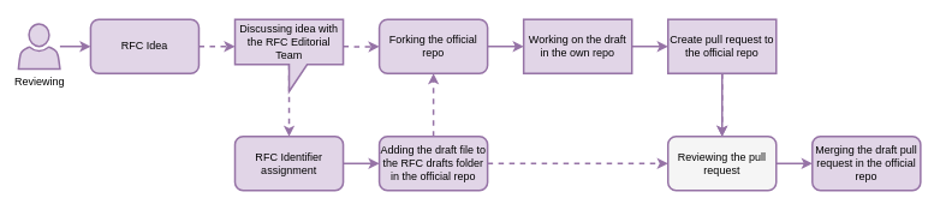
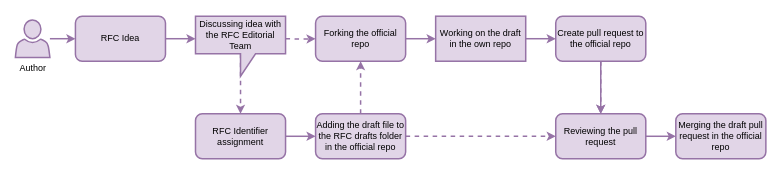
- <mxCell id="2" style="edgeStyle=orthogonalEdgeStyle;rounded=0;orthogonalLoop=1;jettySize=auto;html=1;noEdgeStyle=1;orthogonal=1;fillColor=#e1d5e7;strokeColor=#9673a6;strokeWidth=2;fontColor=#050505;dashed=1;" parent="1" source="3" target="8" edge="1"><mxGeometry relative="1" as="geometry" /></mxCell>
+ <mxCell id="2" style="edgeStyle=orthogonalEdgeStyle;rounded=0;orthogonalLoop=1;jettySize=auto;html=1;noEdgeStyle=1;orthogonal=1;fillColor=#e1d5e7;strokeColor=#9673a6;strokeWidth=2;fontColor=#050505;" parent="1" source="3" target="8" edge="1"><mxGeometry relative="1" as="geometry" /></mxCell>
- <mxCell id="20" value="Create pull request to the official repo" style="whiteSpace=wrap;html=1;strokeColor=#9673a6;fillColor=#e1d5e7;strokeWidth=2;rounded=0;" parent="1" vertex="1"><mxGeometry x="740" y="21" width="120" height="60" as="geometry" /></mxCell>
+ <mxCell id="20" value="Create pull request to the official repo" style="rounded=1;whiteSpace=wrap;html=1;strokeColor=#9673a6;fillColor=#e1d5e7;strokeWidth=2;" parent="1" vertex="1"><mxGeometry x="740" y="21" width="120" height="60" as="geometry" /></mxCell>
- <mxCell id="5" value="Reviewing" style="pointerEvents=1;shadow=0;dashed=0;html=1;strokeColor=#9673a6;fillColor=#e1d5e7;labelPosition=center;verticalLabelPosition=bottom;verticalAlign=top;outlineConnect=0;align=center;shape=mxgraph.office.users.user;strokeWidth=2;" parent="1" vertex="1"><mxGeometry x="20" y="25.998" width="46" height="50" as="geometry" /></mxCell>
+ <mxCell id="5" value="Author" style="pointerEvents=1;shadow=0;dashed=0;html=1;strokeColor=#9673a6;fillColor=#e1d5e7;labelPosition=center;verticalLabelPosition=bottom;verticalAlign=top;outlineConnect=0;align=center;shape=mxgraph.office.users.user;strokeWidth=2;" parent="1" vertex="1"><mxGeometry x="20" y="25.998" width="46" height="50" as="geometry" /></mxCell>
- <mxCell id="22" value="Reviewing the pull request" style="rounded=1;whiteSpace=wrap;html=1;strokeColor=#9673a6;fillColor=#f5f5f5;strokeWidth=2;" parent="1" vertex="1"><mxGeometry x="740" y="151" width="120" height="60" as="geometry" /></mxCell>
+ <mxCell id="22" value="Reviewing the pull request" style="rounded=1;whiteSpace=wrap;html=1;strokeColor=#9673a6;fillColor=#e1d5e7;strokeWidth=2;" parent="1" vertex="1"><mxGeometry x="740" y="151" width="120" height="60" as="geometry" /></mxCell>
